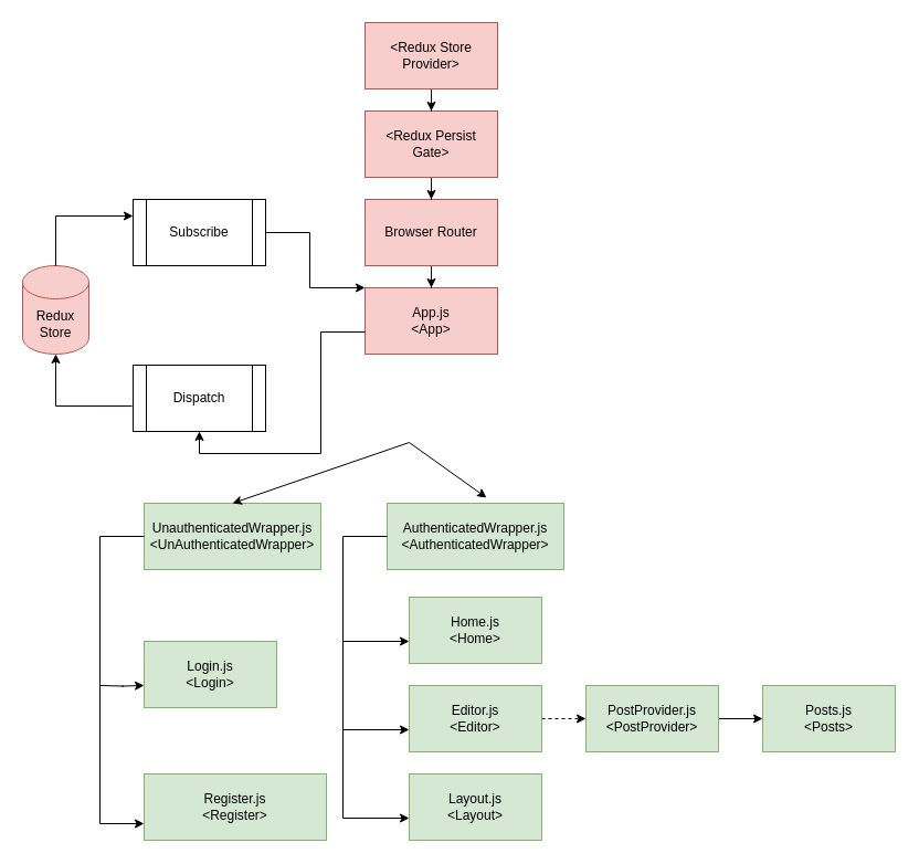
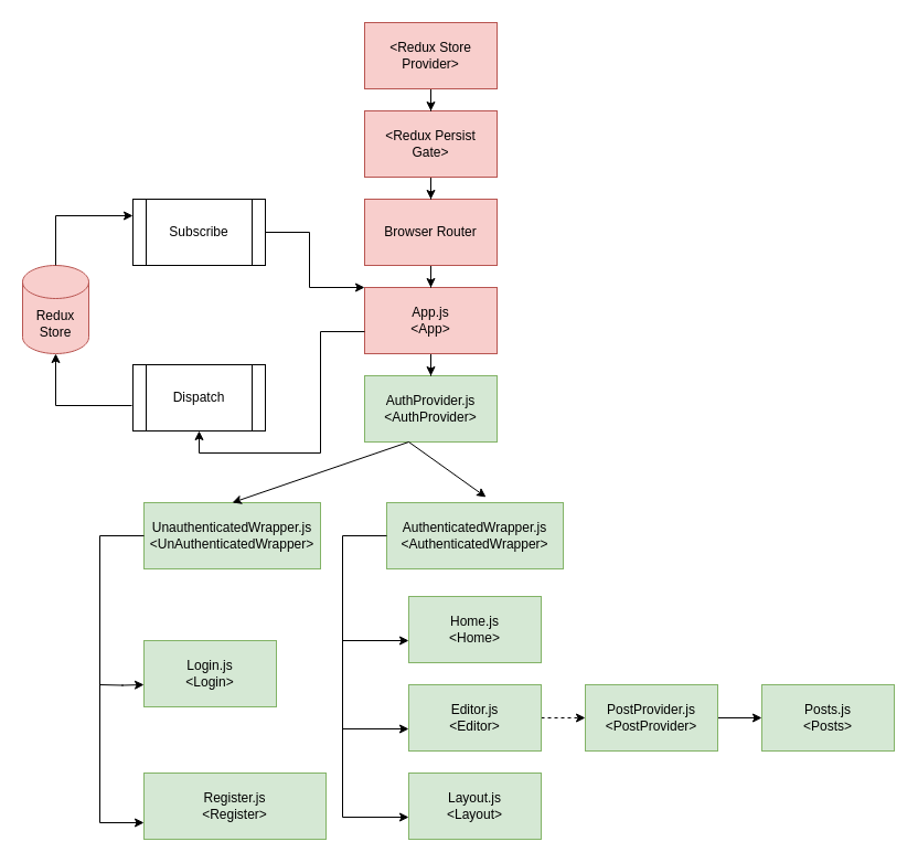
+ <mxCell id="3" value="" style="edgeStyle=orthogonalEdgeStyle;rounded=0;orthogonalLoop=1;jettySize=auto;html=1;" edge="1" parent="1" source="4" target="2"><mxGeometry relative="1" as="geometry" /></mxCell>
+ <mxCell id="2" value="AuthProvider.js&lt;br&gt;&amp;lt;AuthProvider&amp;gt;" style="rounded=0;whiteSpace=wrap;html=1;fillColor=#d5e8d4;strokeColor=#82b366;" vertex="1" parent="1"><mxGeometry x="330" y="340" width="120" height="60" as="geometry" /></mxCell>
